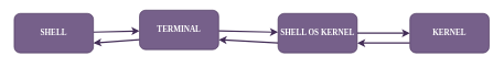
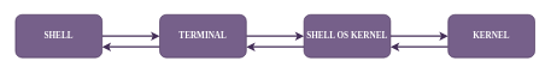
- <mxCell id="6" value="TERMINAL" style="whiteSpace=wrap;html=1;rounded=1;strokeColor=#432D57;shadow=0;fillColor=#76608a;fontColor=#ffffff;fontStyle=1;fontFamily=Verdana;" vertex="1" parent="1"><mxGeometry x="210" y="15" width="120" height="60" as="geometry" /></mxCell>
+ <mxCell id="6" value="TERMINAL" style="whiteSpace=wrap;html=1;rounded=1;strokeColor=#432D57;shadow=0;fillColor=#76608a;fontColor=#ffffff;fontStyle=1;fontFamily=Verdana;" vertex="1" parent="1"><mxGeometry x="220" y="20" width="120" height="60" as="geometry" /></mxCell>
